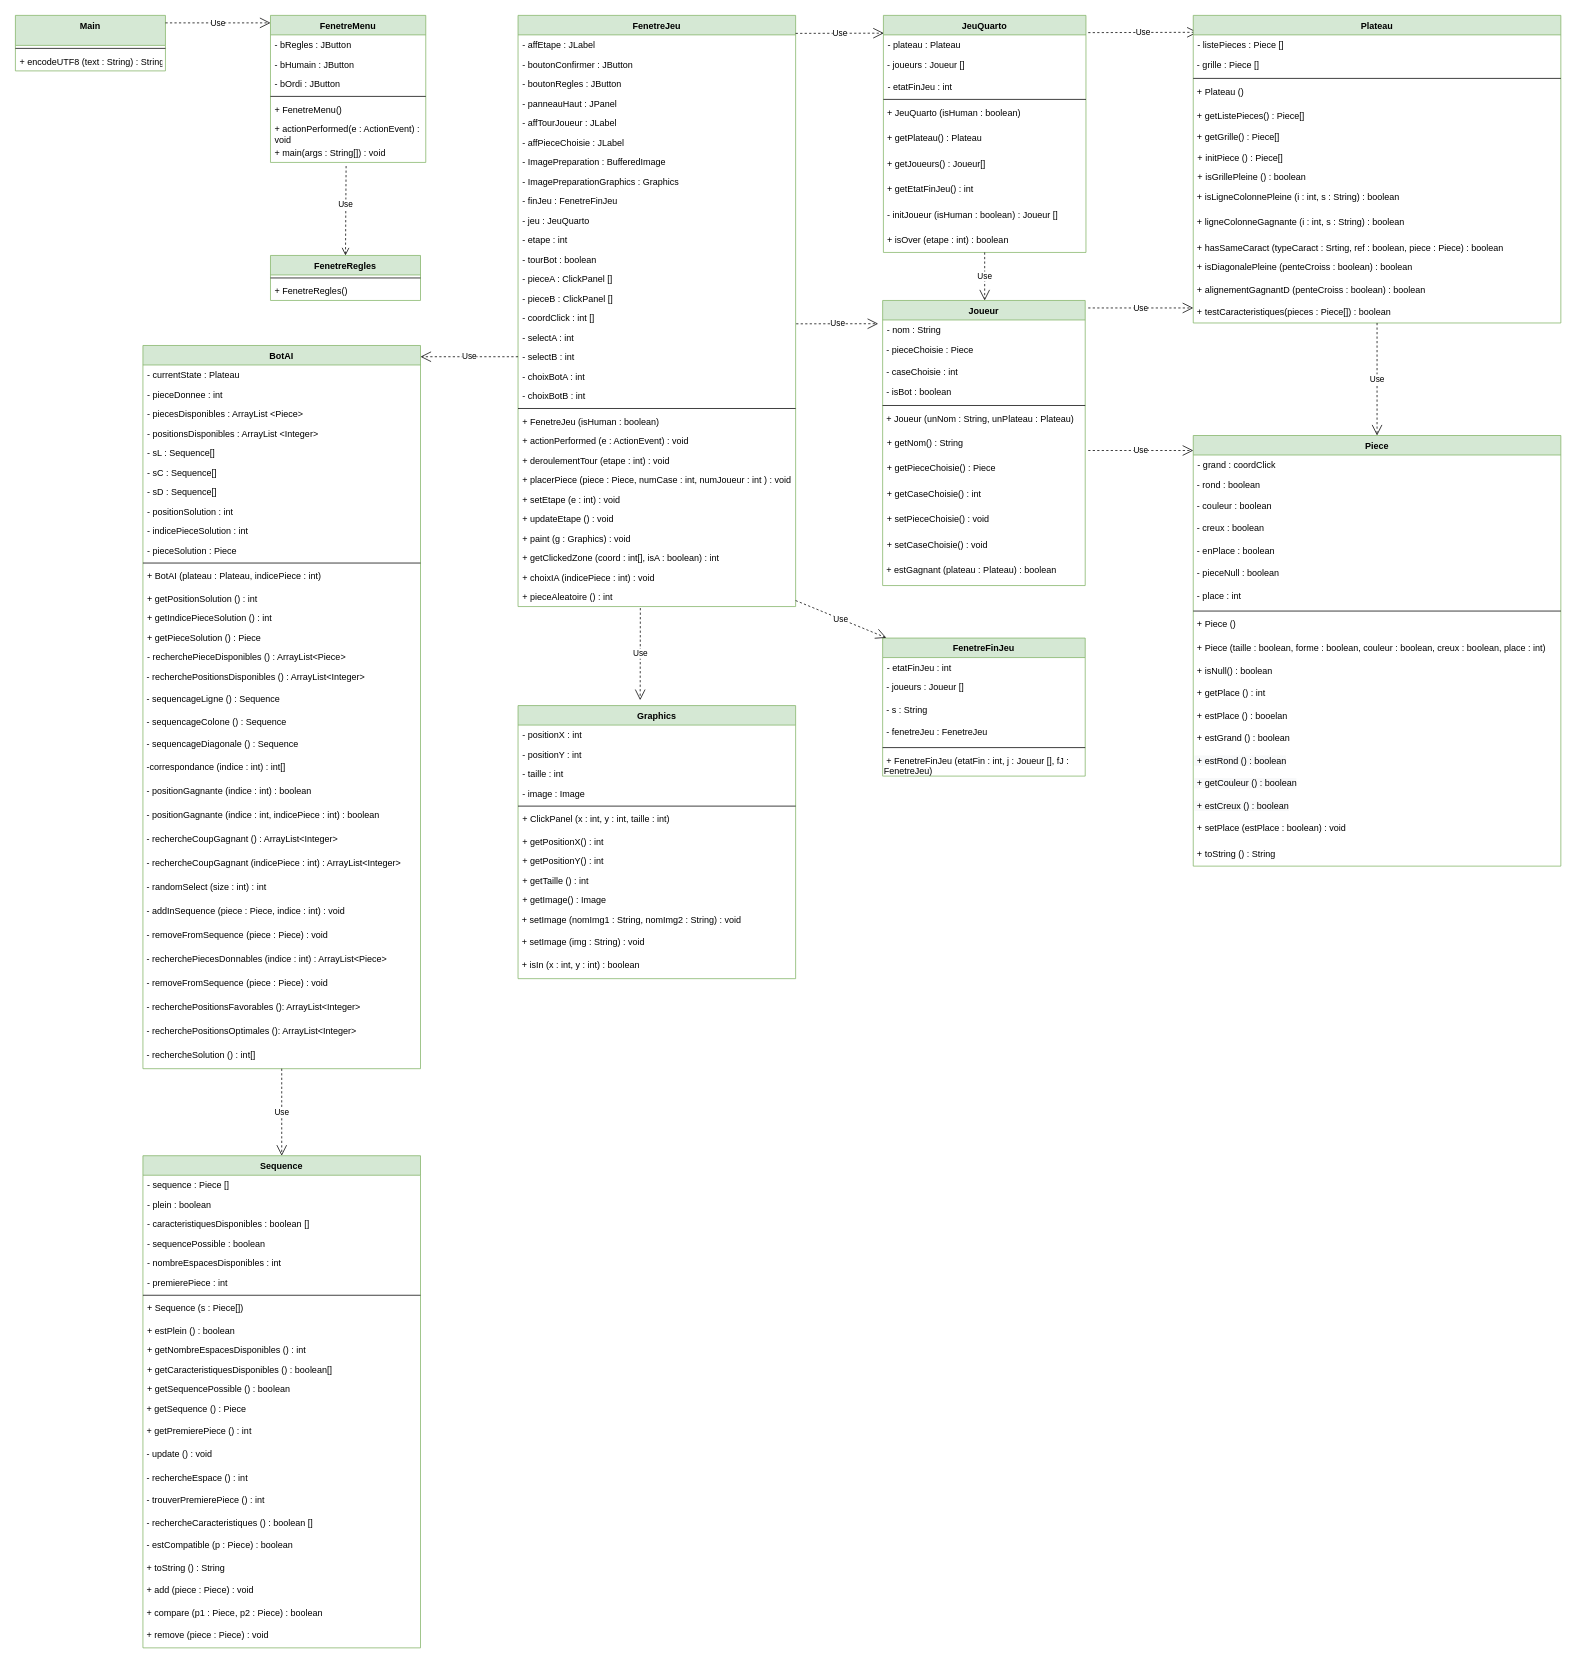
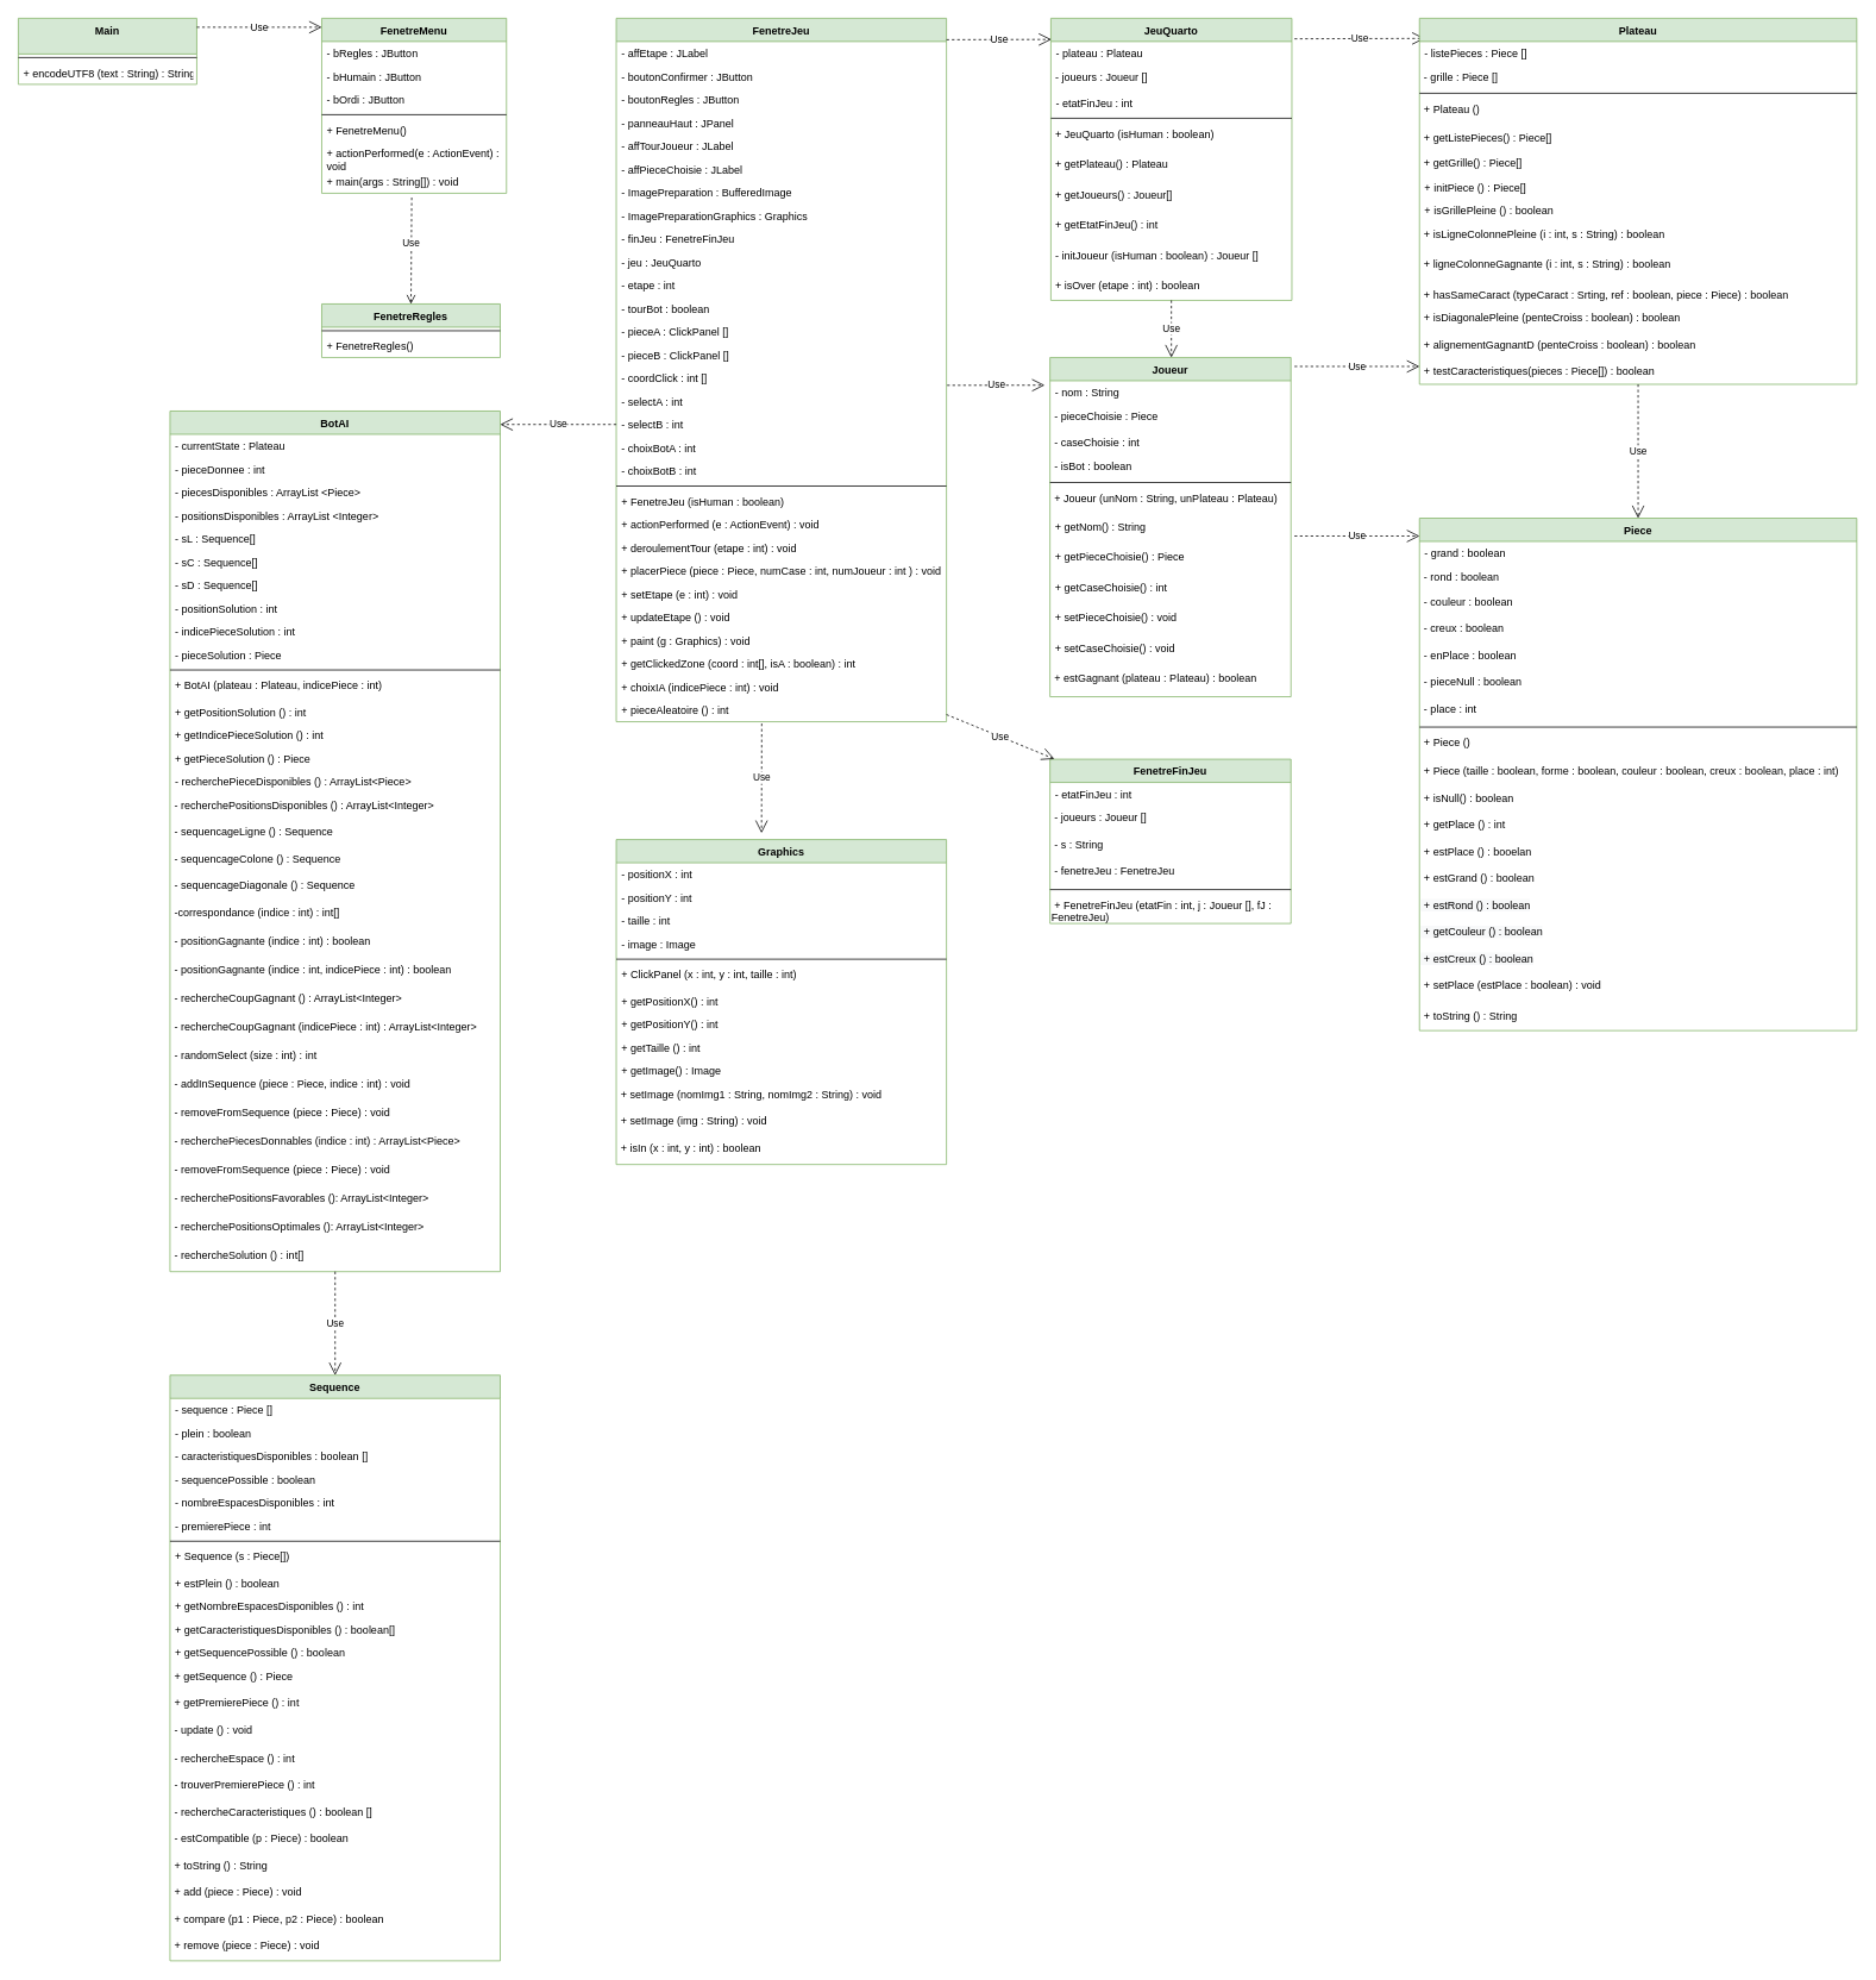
- <mxCell id="71" value="- grand : coordClick" style="text;strokeColor=none;fillColor=none;align=left;verticalAlign=top;spacingLeft=4;spacingRight=4;overflow=hidden;rotatable=0;points=[[0,0.5],[1,0.5]];portConstraint=eastwest;" parent="70" vertex="1"><mxGeometry y="26" width="490" height="26" as="geometry" /></mxCell>
+ <mxCell id="71" value="- grand : boolean" style="text;strokeColor=none;fillColor=none;align=left;verticalAlign=top;spacingLeft=4;spacingRight=4;overflow=hidden;rotatable=0;points=[[0,0.5],[1,0.5]];portConstraint=eastwest;" parent="70" vertex="1"><mxGeometry y="26" width="490" height="26" as="geometry" /></mxCell>
